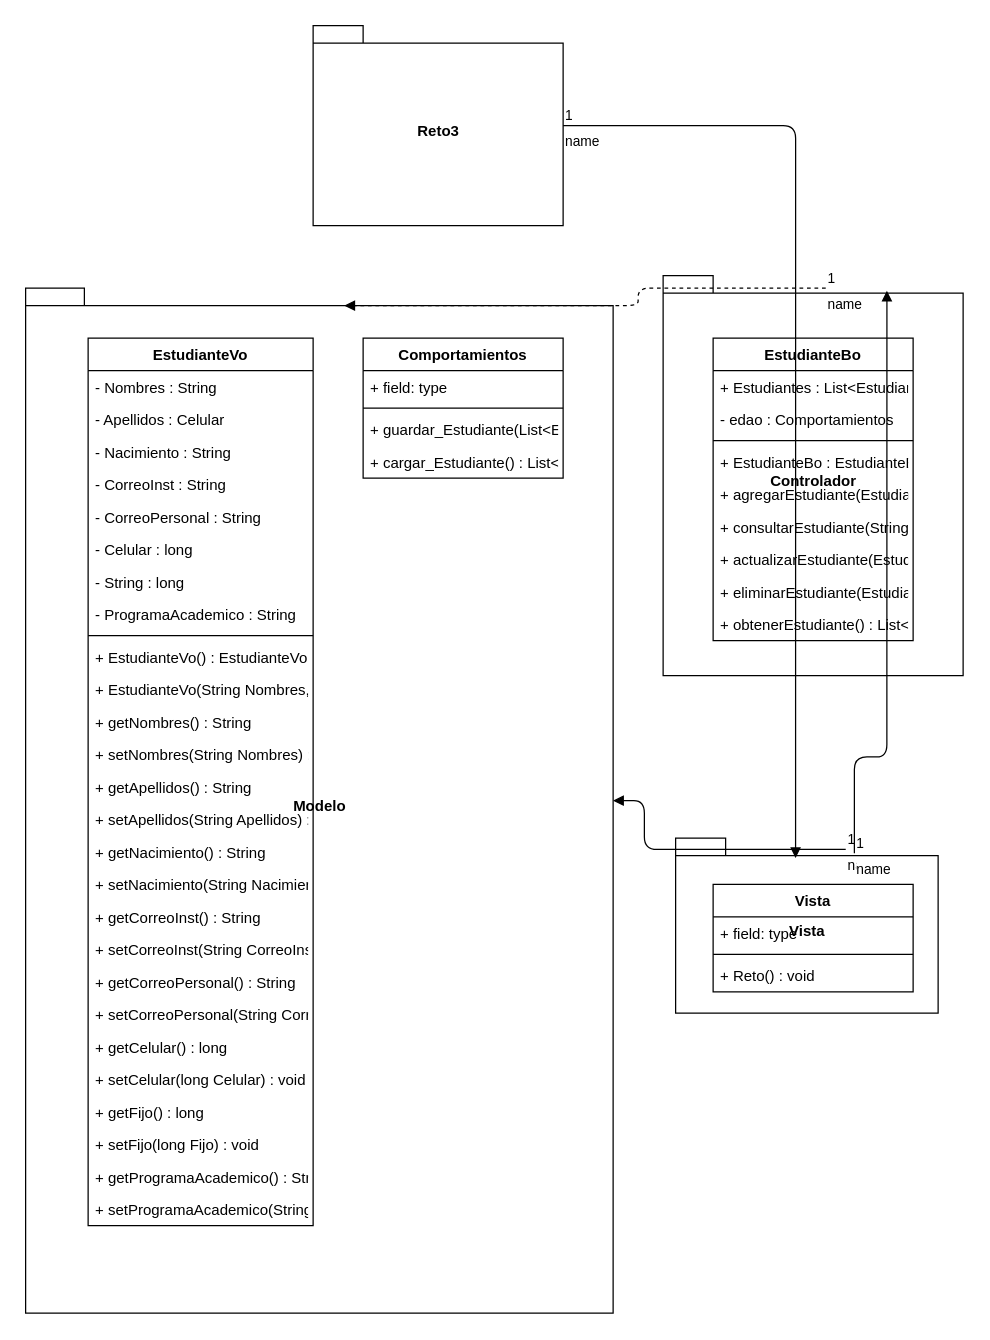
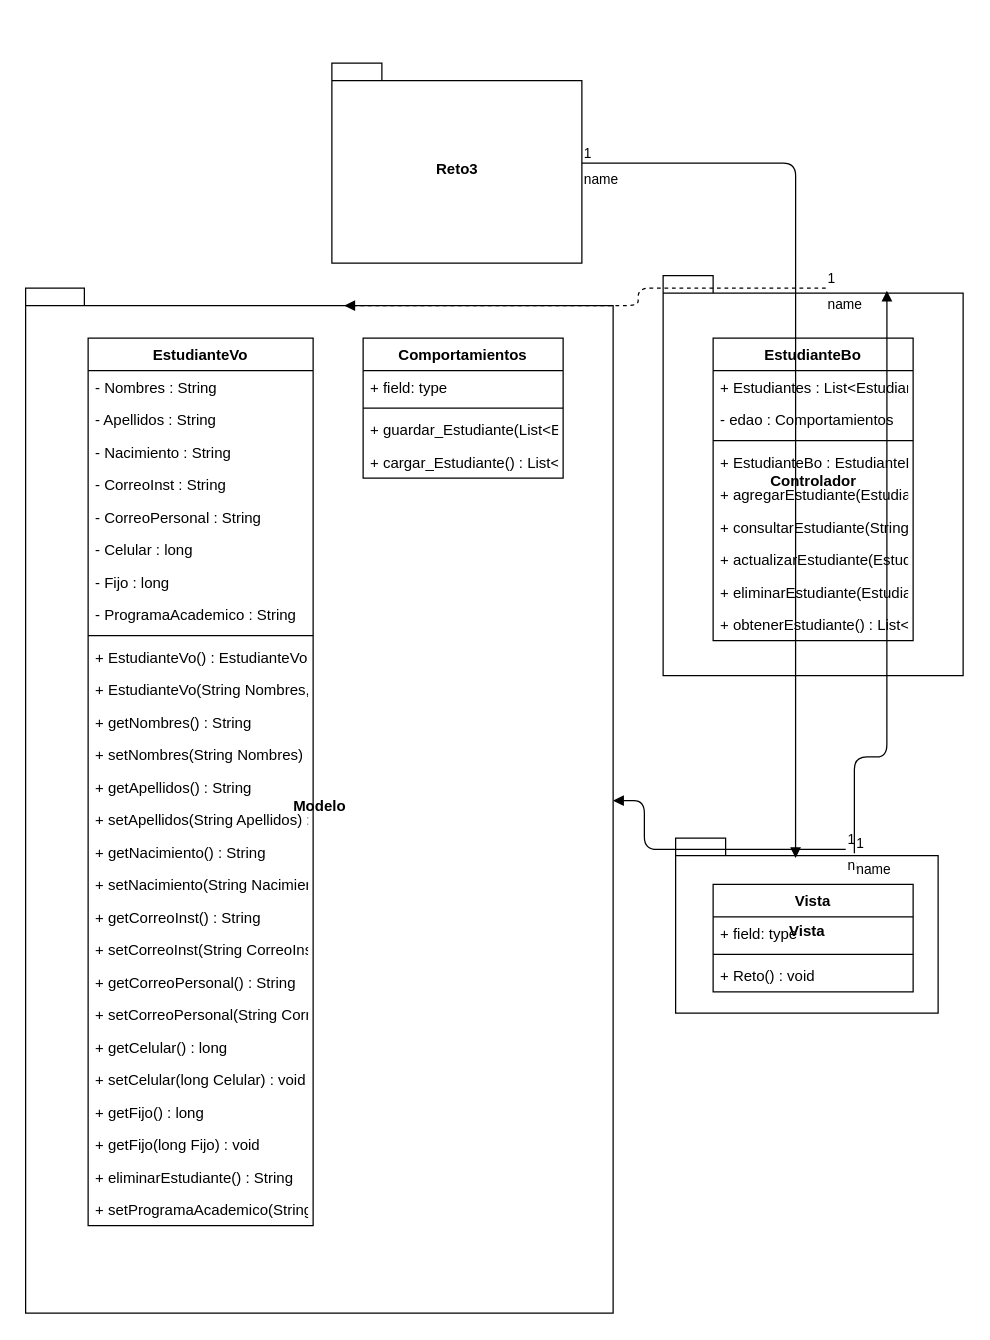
- <mxCell id="2" value="Reto3" style="shape=folder;fontStyle=1;spacingTop=10;tabWidth=40;tabHeight=14;tabPosition=left;html=1;" vertex="1" parent="1"><mxGeometry x="250" y="20" width="200" height="160" as="geometry" /></mxCell>
+ <mxCell id="2" value="Reto3" style="shape=folder;fontStyle=1;spacingTop=10;tabWidth=40;tabHeight=14;tabPosition=left;html=1;" vertex="1" parent="1"><mxGeometry x="265" y="50" width="200" height="160" as="geometry" /></mxCell>
- <mxCell id="8" value="- Apellidos : Celular" style="text;strokeColor=none;fillColor=none;align=left;verticalAlign=top;spacingLeft=4;spacingRight=4;overflow=hidden;rotatable=0;points=[[0,0.5],[1,0.5]];portConstraint=eastwest;" vertex="1" parent="6"><mxGeometry y="52" width="180" height="26" as="geometry" /></mxCell>
+ <mxCell id="8" value="- Apellidos : String" style="text;strokeColor=none;fillColor=none;align=left;verticalAlign=top;spacingLeft=4;spacingRight=4;overflow=hidden;rotatable=0;points=[[0,0.5],[1,0.5]];portConstraint=eastwest;" vertex="1" parent="6"><mxGeometry y="52" width="180" height="26" as="geometry" /></mxCell>
- <mxCell id="13" value="- String : long" style="text;strokeColor=none;fillColor=none;align=left;verticalAlign=top;spacingLeft=4;spacingRight=4;overflow=hidden;rotatable=0;points=[[0,0.5],[1,0.5]];portConstraint=eastwest;" vertex="1" parent="6"><mxGeometry y="182" width="180" height="26" as="geometry" /></mxCell>
+ <mxCell id="13" value="- Fijo : long" style="text;strokeColor=none;fillColor=none;align=left;verticalAlign=top;spacingLeft=4;spacingRight=4;overflow=hidden;rotatable=0;points=[[0,0.5],[1,0.5]];portConstraint=eastwest;" vertex="1" parent="6"><mxGeometry y="182" width="180" height="26" as="geometry" /></mxCell>
- <mxCell id="31" value="+ setFijo(long Fijo) : void" style="text;strokeColor=none;fillColor=none;align=left;verticalAlign=top;spacingLeft=4;spacingRight=4;overflow=hidden;rotatable=0;points=[[0,0.5],[1,0.5]];portConstraint=eastwest;" vertex="1" parent="6"><mxGeometry y="632" width="180" height="26" as="geometry" /></mxCell>
+ <mxCell id="31" value="+ getFijo(long Fijo) : void" style="text;strokeColor=none;fillColor=none;align=left;verticalAlign=top;spacingLeft=4;spacingRight=4;overflow=hidden;rotatable=0;points=[[0,0.5],[1,0.5]];portConstraint=eastwest;" vertex="1" parent="6"><mxGeometry y="632" width="180" height="26" as="geometry" /></mxCell>
- <mxCell id="32" value="+ getProgramaAcademico() : String" style="text;strokeColor=none;fillColor=none;align=left;verticalAlign=top;spacingLeft=4;spacingRight=4;overflow=hidden;rotatable=0;points=[[0,0.5],[1,0.5]];portConstraint=eastwest;" vertex="1" parent="6"><mxGeometry y="658" width="180" height="26" as="geometry" /></mxCell>
+ <mxCell id="32" value="+ eliminarEstudiante() : String" style="text;strokeColor=none;fillColor=none;align=left;verticalAlign=top;spacingLeft=4;spacingRight=4;overflow=hidden;rotatable=0;points=[[0,0.5],[1,0.5]];portConstraint=eastwest;" vertex="1" parent="6"><mxGeometry y="658" width="180" height="26" as="geometry" /></mxCell>
